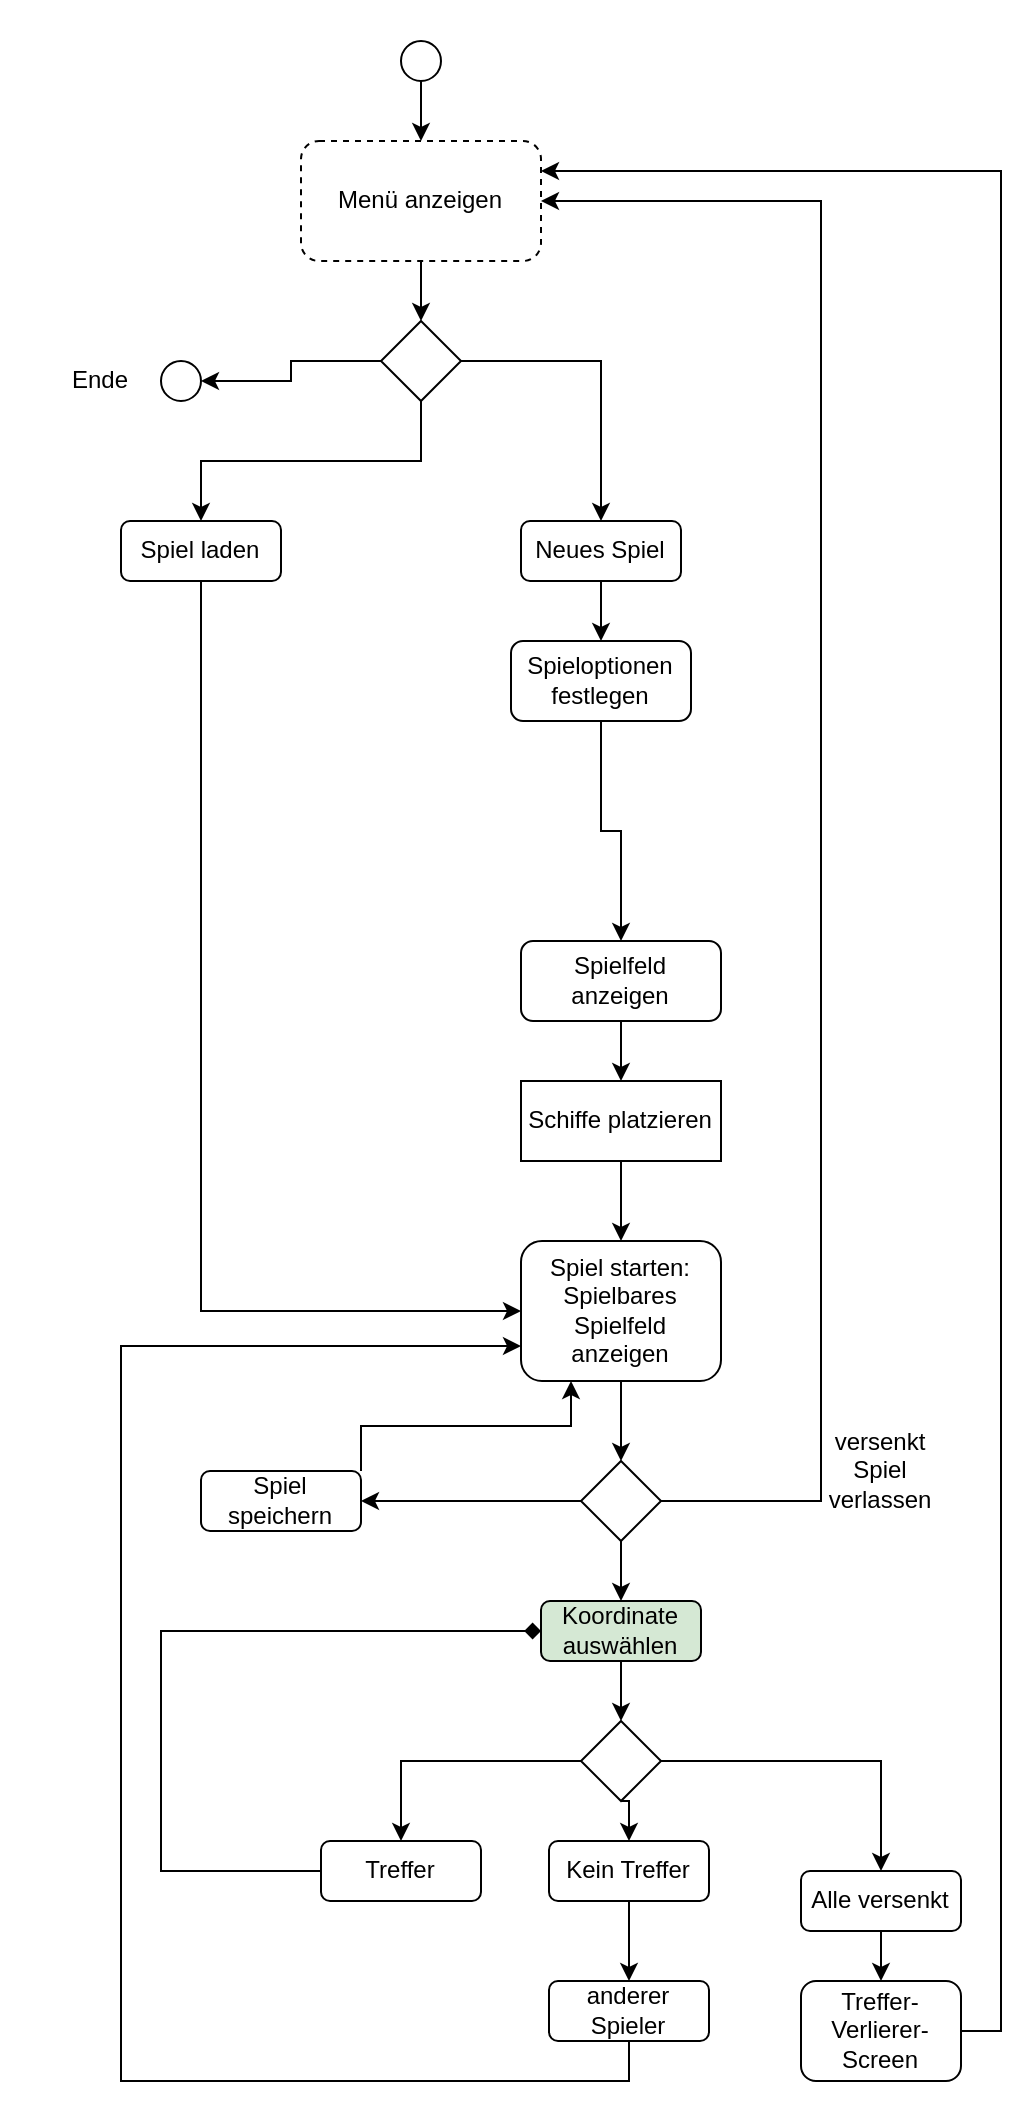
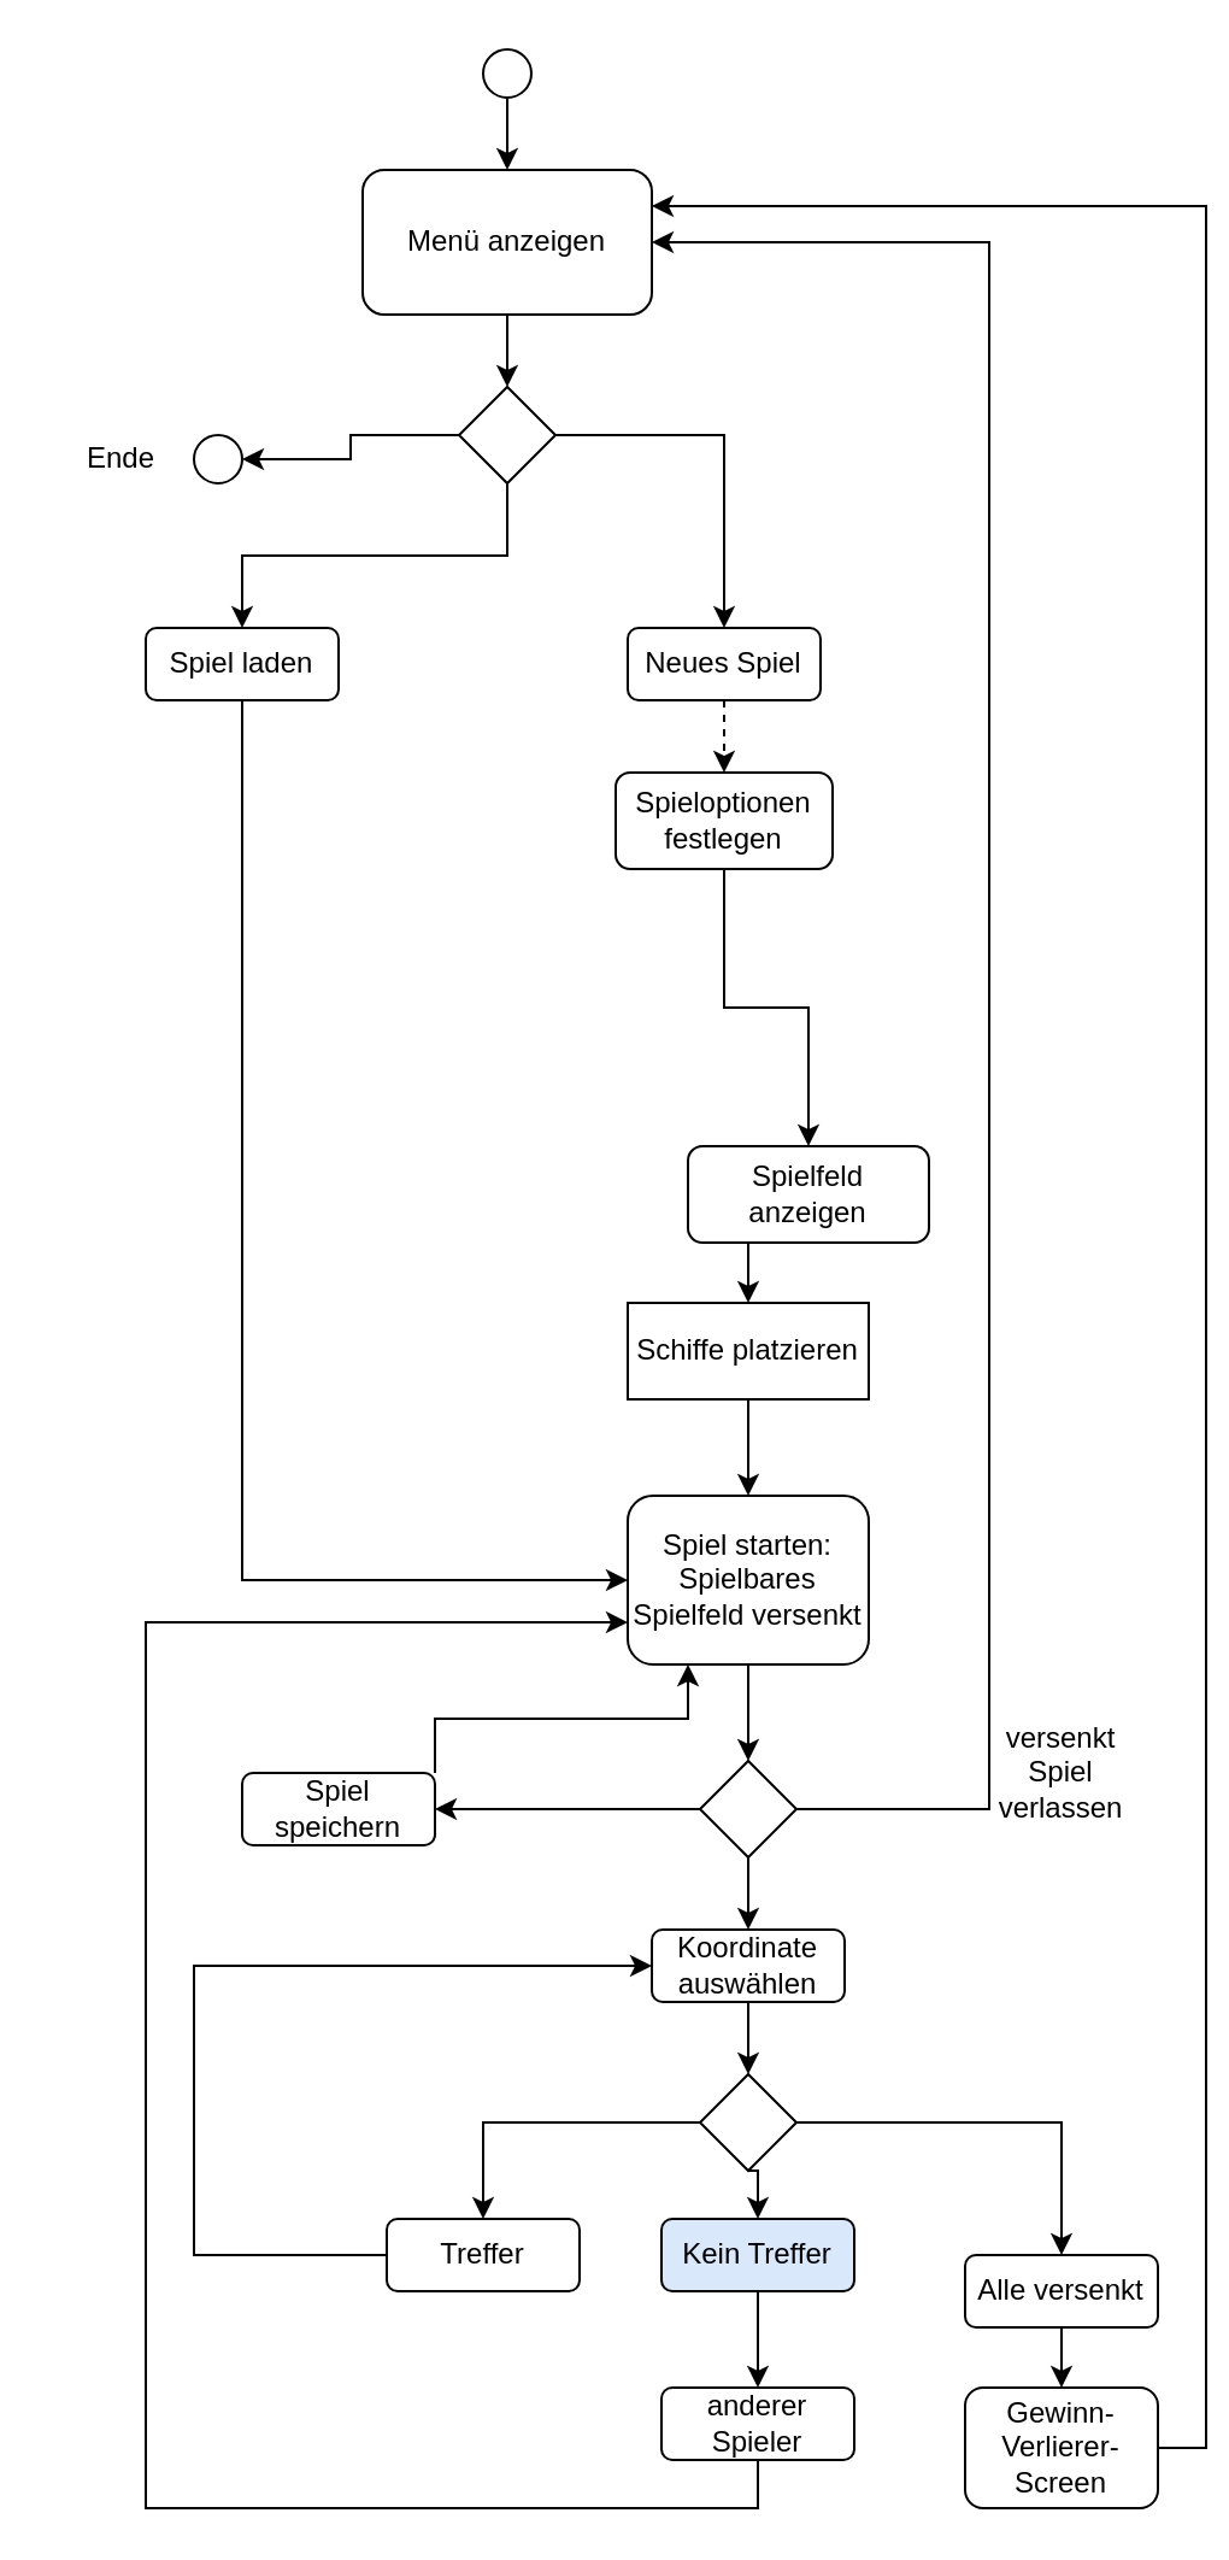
- <mxCell id="5" value="Menü anzeigen" style="rounded=1;whiteSpace=wrap;html=1;dashed=1;" vertex="1" parent="1"><mxGeometry x="150" y="70" width="120" height="60" as="geometry" /></mxCell>
+ <mxCell id="5" value="Menü anzeigen" style="rounded=1;whiteSpace=wrap;html=1;" vertex="1" parent="1"><mxGeometry x="150" y="70" width="120" height="60" as="geometry" /></mxCell>
- <mxCell id="14" style="edgeStyle=orthogonalEdgeStyle;rounded=0;orthogonalLoop=1;jettySize=auto;html=1;exitX=0.5;exitY=1;exitDx=0;exitDy=0;entryX=0.5;entryY=0;entryDx=0;entryDy=0;" edge="1" parent="1" source="15" target="17"><mxGeometry relative="1" as="geometry" /></mxCell>
+ <mxCell id="14" style="edgeStyle=orthogonalEdgeStyle;rounded=0;orthogonalLoop=1;jettySize=auto;html=1;exitX=0.5;exitY=1;exitDx=0;exitDy=0;entryX=0.5;entryY=0;entryDx=0;entryDy=0;dashed=1;" edge="1" parent="1" source="15" target="17"><mxGeometry relative="1" as="geometry" /></mxCell>
- <mxCell id="21" value="Spielfeld anzeigen" style="rounded=1;whiteSpace=wrap;html=1;" vertex="1" parent="1"><mxGeometry x="260" y="470" width="100" height="40" as="geometry" /></mxCell>
+ <mxCell id="21" value="Spielfeld anzeigen" style="rounded=1;whiteSpace=wrap;html=1;" vertex="1" parent="1"><mxGeometry x="285" y="475" width="100" height="40" as="geometry" /></mxCell>
- <mxCell id="23" value="Spiel starten: Spielbares Spielfeld anzeigen" style="rounded=1;whiteSpace=wrap;html=1;" vertex="1" parent="1"><mxGeometry x="260" y="620" width="100" height="70" as="geometry" /></mxCell>
+ <mxCell id="23" value="Spiel starten: Spielbares Spielfeld versenkt" style="rounded=1;whiteSpace=wrap;html=1;" vertex="1" parent="1"><mxGeometry x="260" y="620" width="100" height="70" as="geometry" /></mxCell>
- <mxCell id="37" style="edgeStyle=orthogonalEdgeStyle;rounded=0;orthogonalLoop=1;jettySize=auto;html=1;exitX=0;exitY=0.5;exitDx=0;exitDy=0;entryX=0;entryY=0.5;entryDx=0;entryDy=0;endArrow=diamond;" edge="1" parent="1" source="38" target="30"><mxGeometry relative="1" as="geometry"><Array as="points"><mxPoint x="80" y="935" /><mxPoint x="80" y="815" /></Array></mxGeometry></mxCell>
+ <mxCell id="37" style="edgeStyle=orthogonalEdgeStyle;rounded=0;orthogonalLoop=1;jettySize=auto;html=1;exitX=0;exitY=0.5;exitDx=0;exitDy=0;entryX=0;entryY=0.5;entryDx=0;entryDy=0;" edge="1" parent="1" source="38" target="30"><mxGeometry relative="1" as="geometry"><Array as="points"><mxPoint x="80" y="935" /><mxPoint x="80" y="815" /></Array></mxGeometry></mxCell>
- <mxCell id="30" value="Koordinate auswählen" style="rounded=1;whiteSpace=wrap;html=1;fillColor=#d5e8d4;" vertex="1" parent="1"><mxGeometry x="270" y="800" width="80" height="30" as="geometry" /></mxCell>
+ <mxCell id="30" value="Koordinate auswählen" style="rounded=1;whiteSpace=wrap;html=1;" vertex="1" parent="1"><mxGeometry x="270" y="800" width="80" height="30" as="geometry" /></mxCell>
- <mxCell id="40" value="Kein Treffer" style="rounded=1;whiteSpace=wrap;html=1;" vertex="1" parent="1"><mxGeometry x="274" y="920" width="80" height="30" as="geometry" /></mxCell>
+ <mxCell id="40" value="Kein Treffer" style="rounded=1;whiteSpace=wrap;html=1;fillColor=#dae8fc;" vertex="1" parent="1"><mxGeometry x="274" y="920" width="80" height="30" as="geometry" /></mxCell>
- <mxCell id="46" value="Treffer-Verlierer-Screen" style="rounded=1;whiteSpace=wrap;html=1;" vertex="1" parent="1"><mxGeometry x="400" y="990" width="80" height="50" as="geometry" /></mxCell>
+ <mxCell id="46" value="Gewinn-Verlierer-Screen" style="rounded=1;whiteSpace=wrap;html=1;" vertex="1" parent="1"><mxGeometry x="400" y="990" width="80" height="50" as="geometry" /></mxCell>
